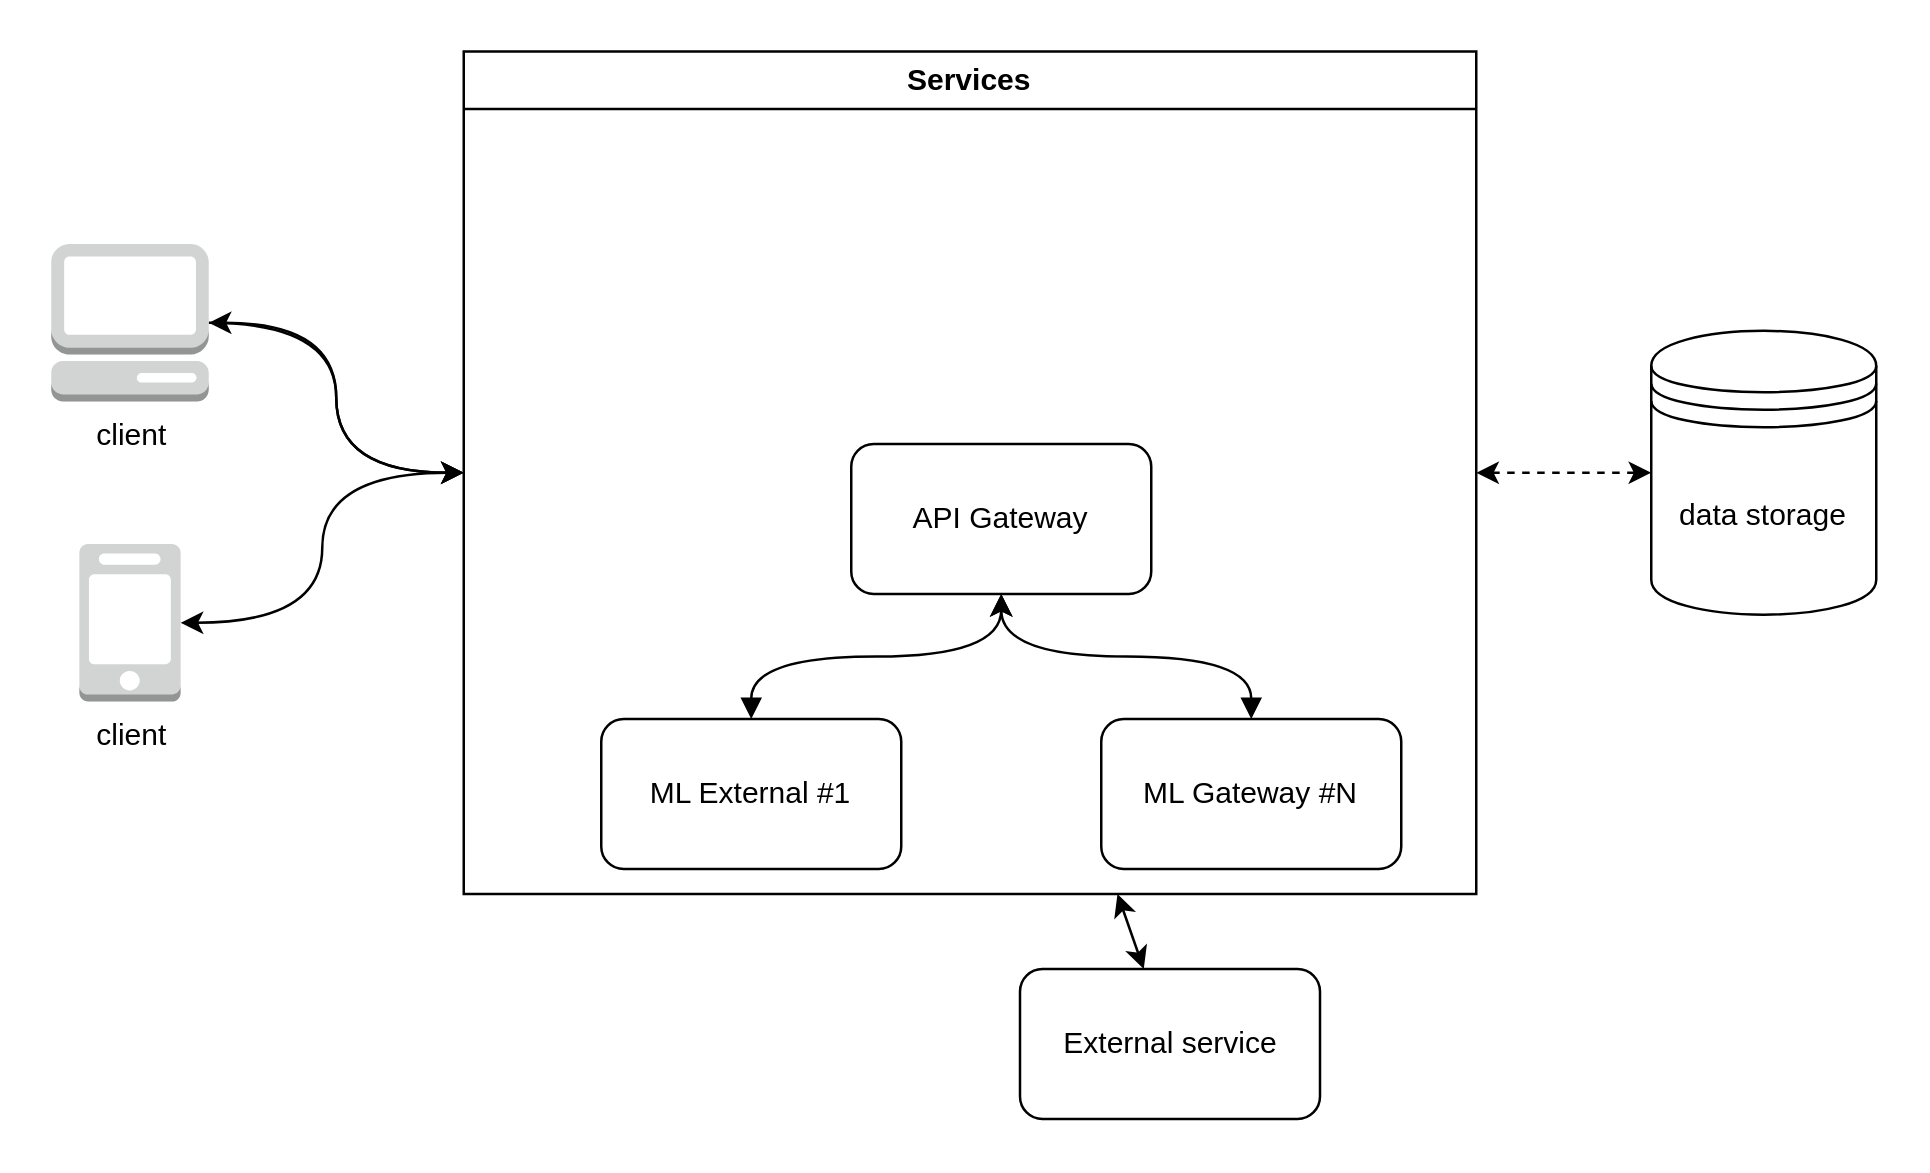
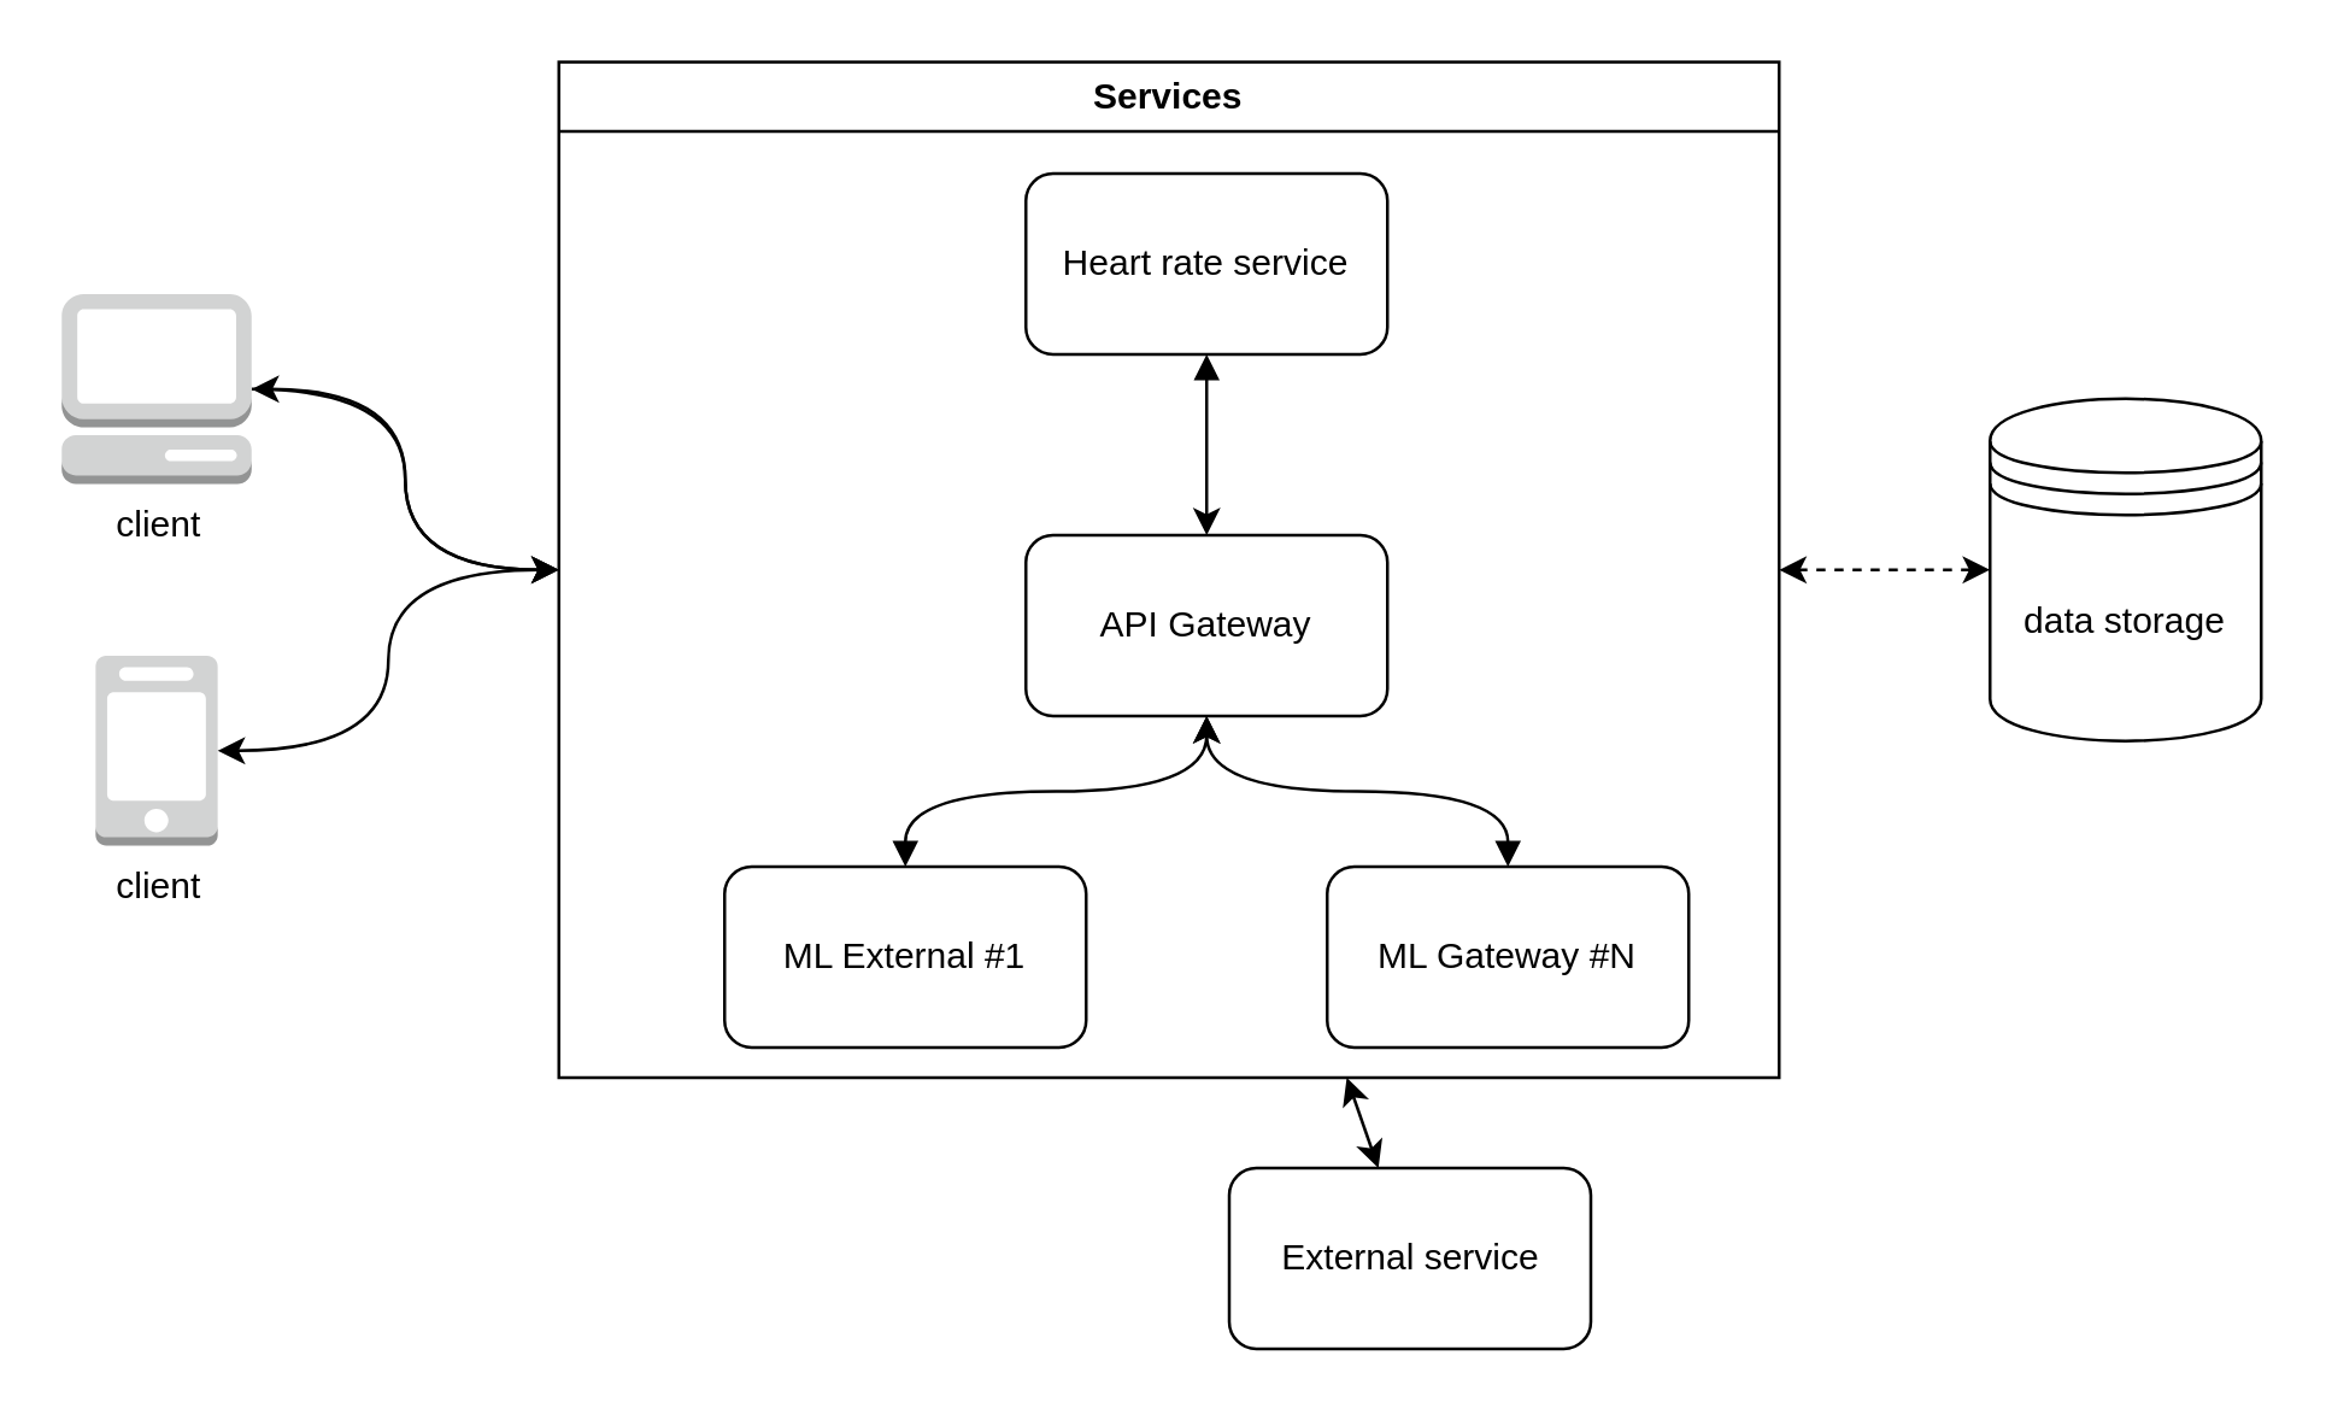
+ <mxCell id="6" value="Heart rate service" style="rounded=1;whiteSpace=wrap;html=1;" parent="1" vertex="1"><mxGeometry x="340" y="57" width="120" height="60" as="geometry" /></mxCell>
+ <mxCell id="5" style="rounded=0;orthogonalLoop=1;jettySize=auto;html=1;startArrow=block;startFill=1;" parent="1" source="6" target="7" edge="1"><mxGeometry relative="1" as="geometry" /></mxCell>
